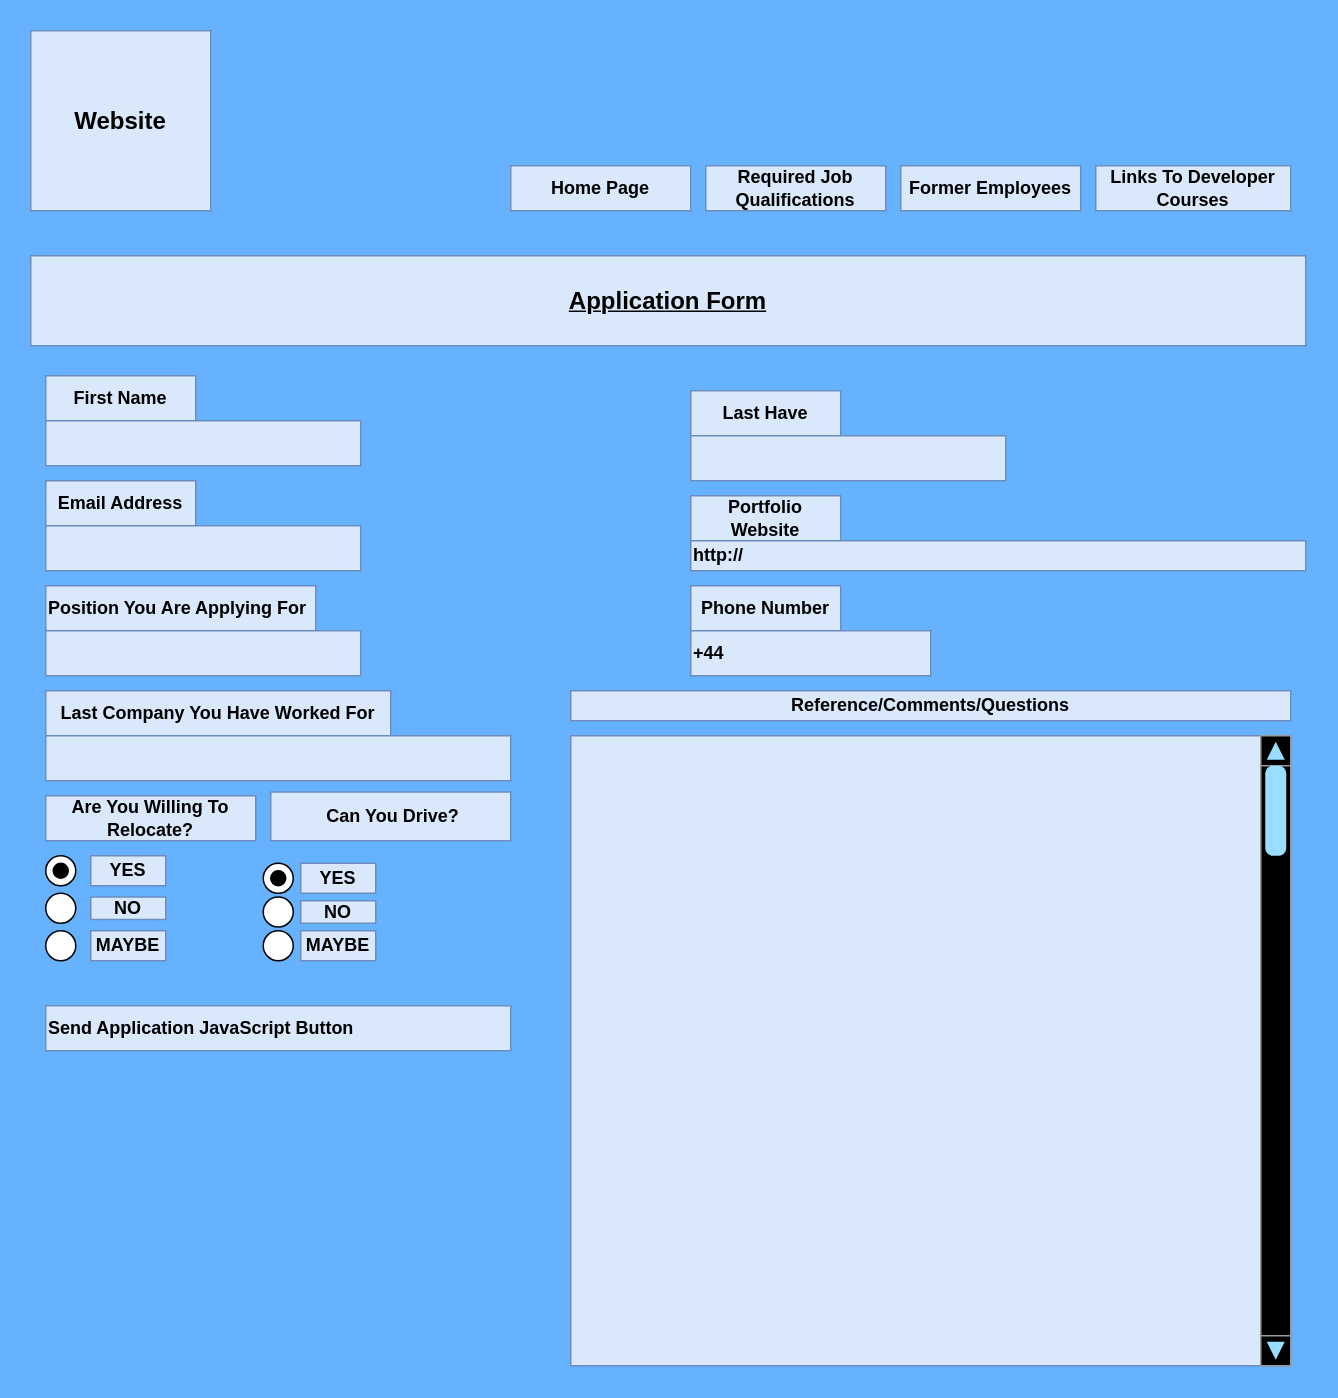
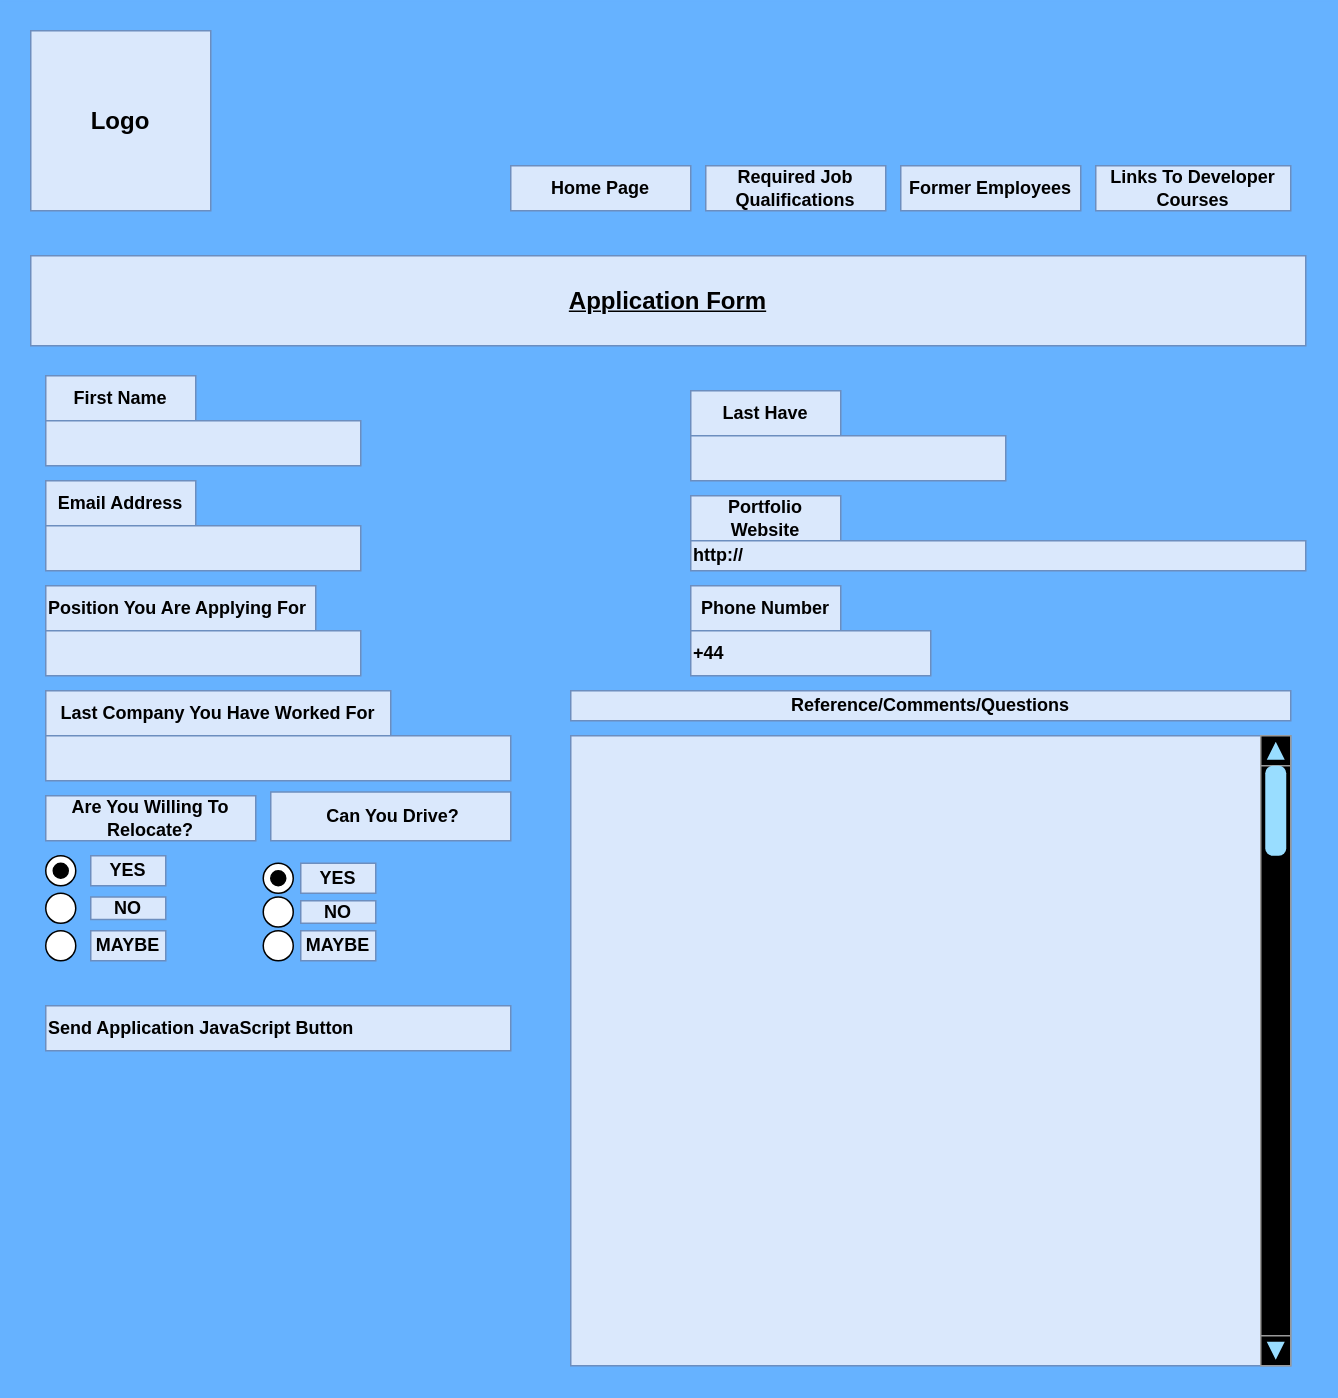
- <mxCell id="3" value="Website" style="rounded=0;whiteSpace=wrap;html=1;fillColor=#dae8fc;strokeColor=#6c8ebf;fontStyle=1;fontSize=16;" vertex="1" parent="1"><mxGeometry width="120" height="120" as="geometry" x="20" y="20" /></mxCell>
+ <mxCell id="3" value="Logo" style="rounded=0;whiteSpace=wrap;html=1;fillColor=#dae8fc;strokeColor=#6c8ebf;fontStyle=1;fontSize=16;" vertex="1" parent="1"><mxGeometry width="120" height="120" as="geometry" x="20" y="20" /></mxCell>
